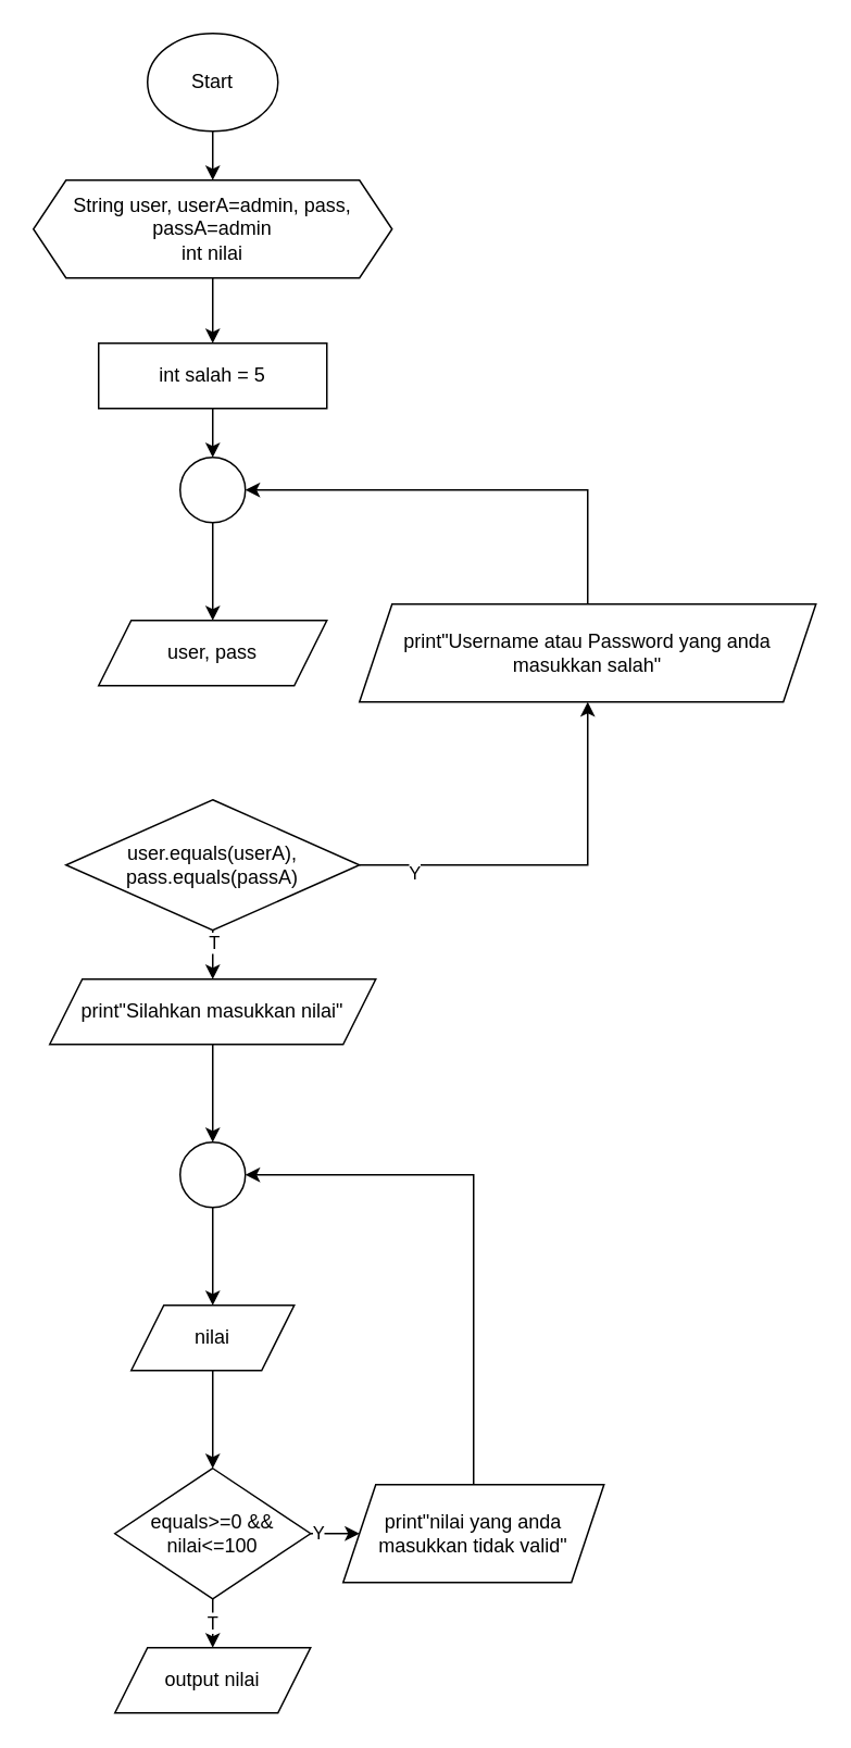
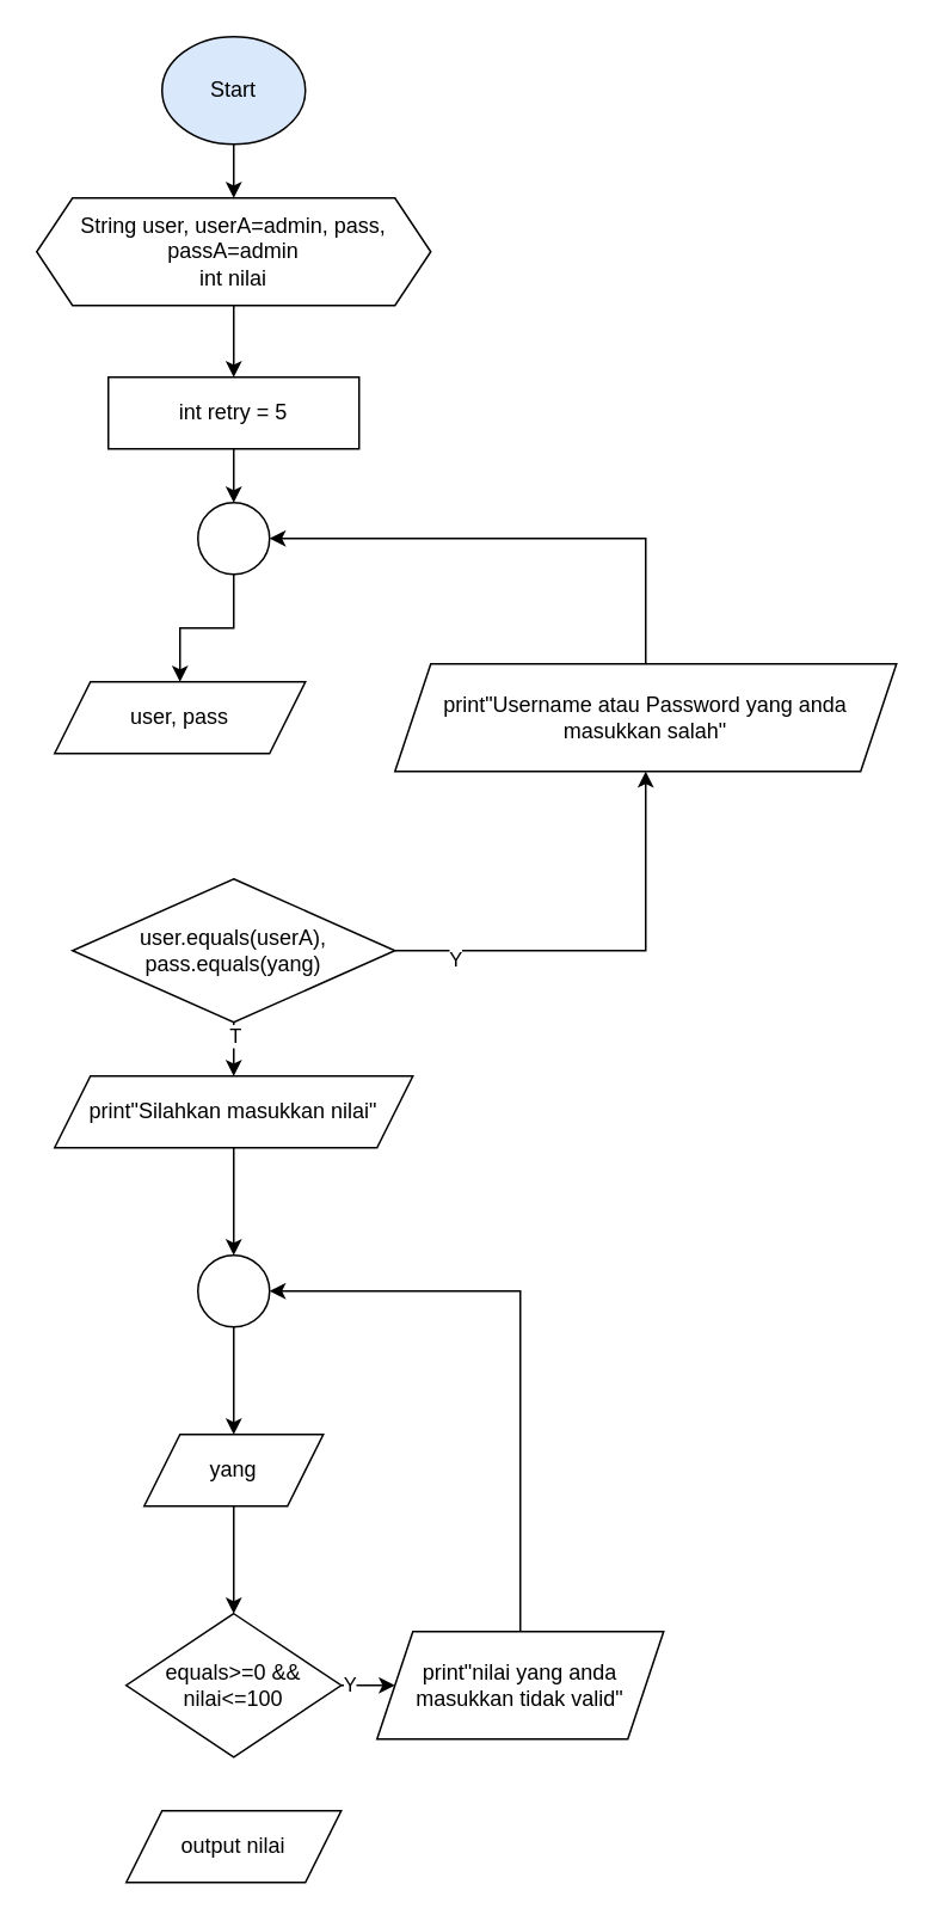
- <mxCell id="3" value="Start" style="ellipse;whiteSpace=wrap;html=1;" vertex="1" parent="1"><mxGeometry x="90" y="20" width="80" height="60" as="geometry" /></mxCell>
+ <mxCell id="3" value="Start" style="ellipse;whiteSpace=wrap;html=1;fillColor=#dae8fc;" vertex="1" parent="1"><mxGeometry x="90" y="20" width="80" height="60" as="geometry" /></mxCell>
- <mxCell id="14" value="int salah = 5" style="rounded=0;whiteSpace=wrap;html=1;" vertex="1" parent="1"><mxGeometry x="60" y="210" width="140" height="40" as="geometry" /></mxCell>
+ <mxCell id="14" value="int retry = 5" style="rounded=0;whiteSpace=wrap;html=1;" vertex="1" parent="1"><mxGeometry x="60" y="210" width="140" height="40" as="geometry" /></mxCell>
- <mxCell id="15" value="user, pass" style="shape=parallelogram;perimeter=parallelogramPerimeter;whiteSpace=wrap;html=1;fixedSize=1;" vertex="1" parent="1"><mxGeometry x="60" y="380" width="140" height="40" as="geometry" /></mxCell>
+ <mxCell id="15" value="user, pass" style="shape=parallelogram;perimeter=parallelogramPerimeter;whiteSpace=wrap;html=1;fixedSize=1;" vertex="1" parent="1"><mxGeometry x="30" y="380" width="140" height="40" as="geometry" /></mxCell>
- <mxCell id="10" value="user.equals(userA),&lt;br&gt;pass.equals(passA)" style="rhombus;whiteSpace=wrap;html=1;" vertex="1" parent="1"><mxGeometry x="40" y="490" width="180" height="80" as="geometry" /></mxCell>
+ <mxCell id="10" value="user.equals(userA),&lt;br&gt;pass.equals(yang)" style="rhombus;whiteSpace=wrap;html=1;" vertex="1" parent="1"><mxGeometry x="40" y="490" width="180" height="80" as="geometry" /></mxCell>
- <mxCell id="29" value="nilai" style="shape=parallelogram;perimeter=parallelogramPerimeter;whiteSpace=wrap;html=1;fixedSize=1;" vertex="1" parent="1"><mxGeometry x="80" y="800" width="100" height="40" as="geometry" /></mxCell>
+ <mxCell id="29" value="yang" style="shape=parallelogram;perimeter=parallelogramPerimeter;whiteSpace=wrap;html=1;fixedSize=1;" vertex="1" parent="1"><mxGeometry x="80" y="800" width="100" height="40" as="geometry" /></mxCell>
- <mxCell id="22" value="T" style="edgeStyle=orthogonalEdgeStyle;rounded=0;orthogonalLoop=1;jettySize=auto;html=1;" edge="1" parent="1" source="23" target="27"><mxGeometry relative="1" as="geometry" /></mxCell>
